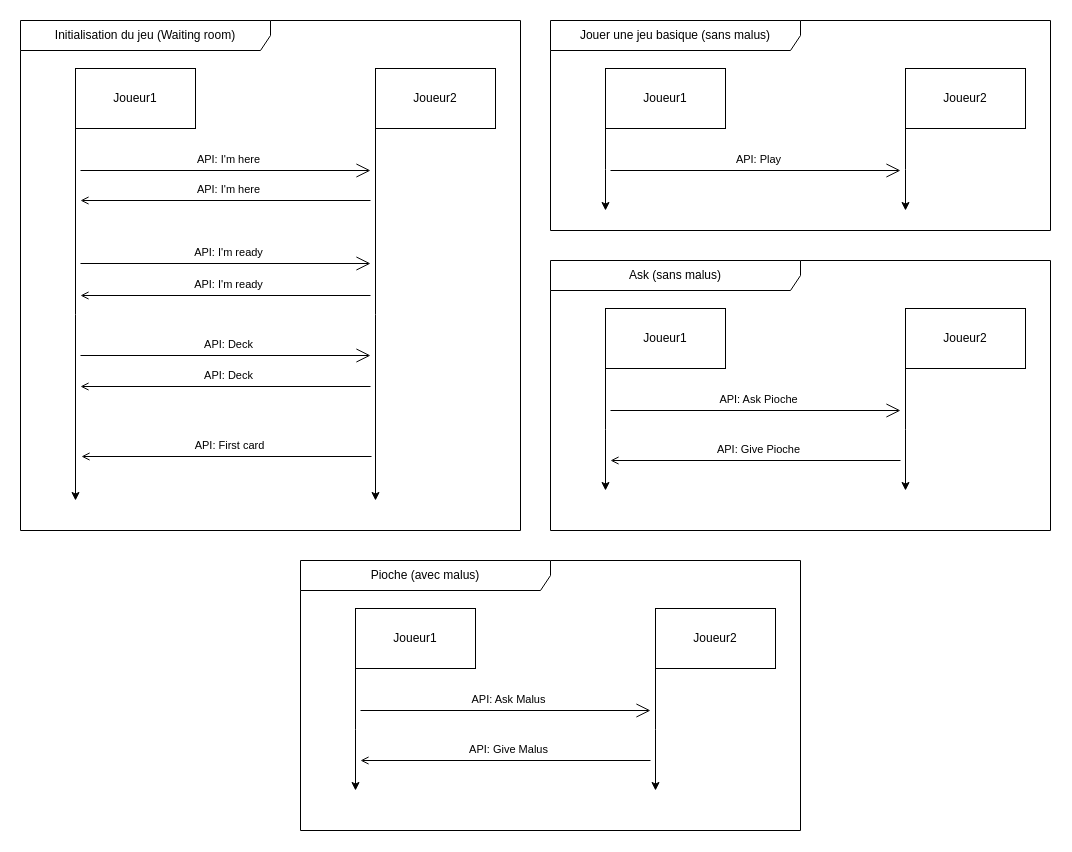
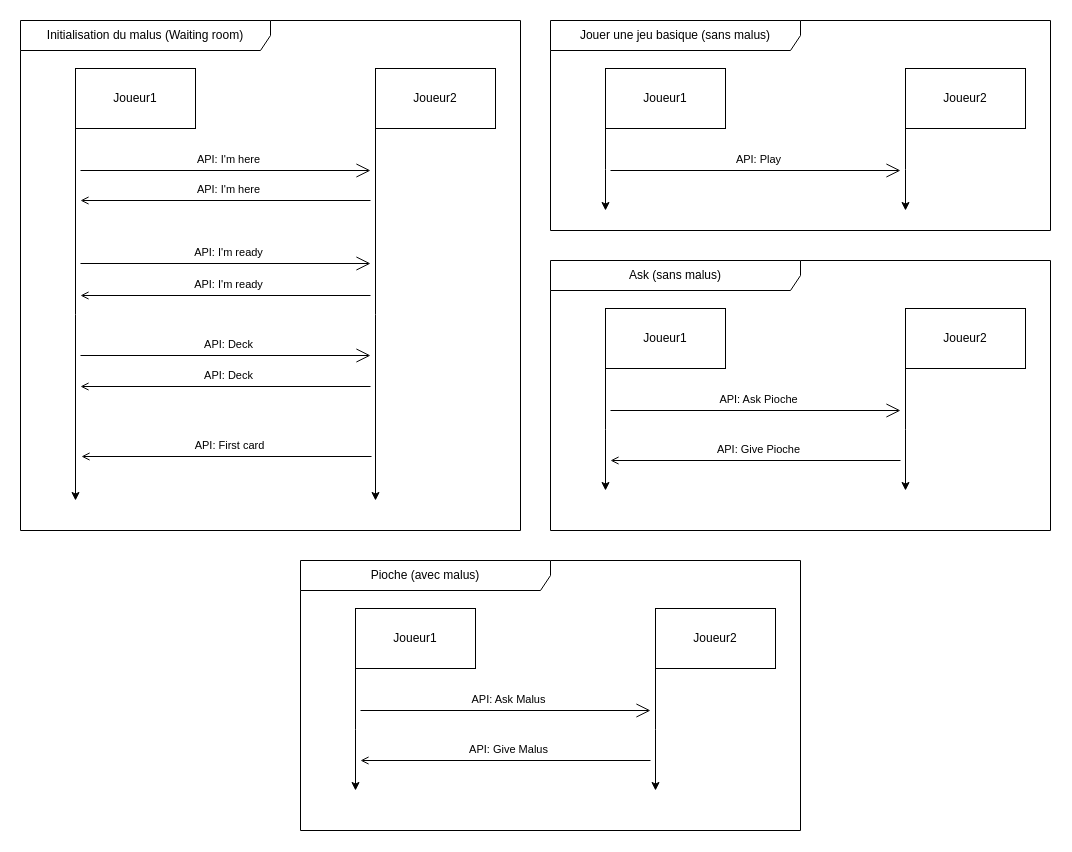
- <mxCell id="20" value="Initialisation du jeu (Waiting room)" style="shape=umlFrame;whiteSpace=wrap;html=1;pointerEvents=0;width=250;height=30;" vertex="1" parent="1"><mxGeometry x="20" y="20" width="500" height="510" as="geometry" /></mxCell>
+ <mxCell id="20" value="Initialisation du malus (Waiting room)" style="shape=umlFrame;whiteSpace=wrap;html=1;pointerEvents=0;width=250;height=30;" vertex="1" parent="1"><mxGeometry x="20" y="20" width="500" height="510" as="geometry" /></mxCell>
